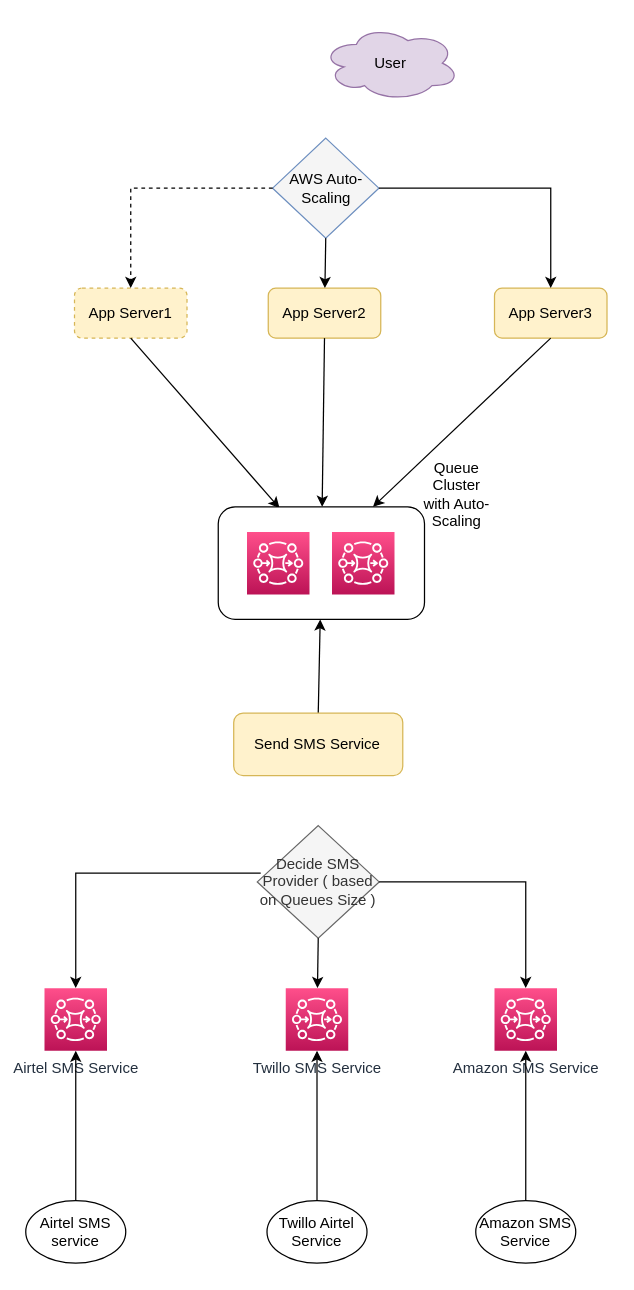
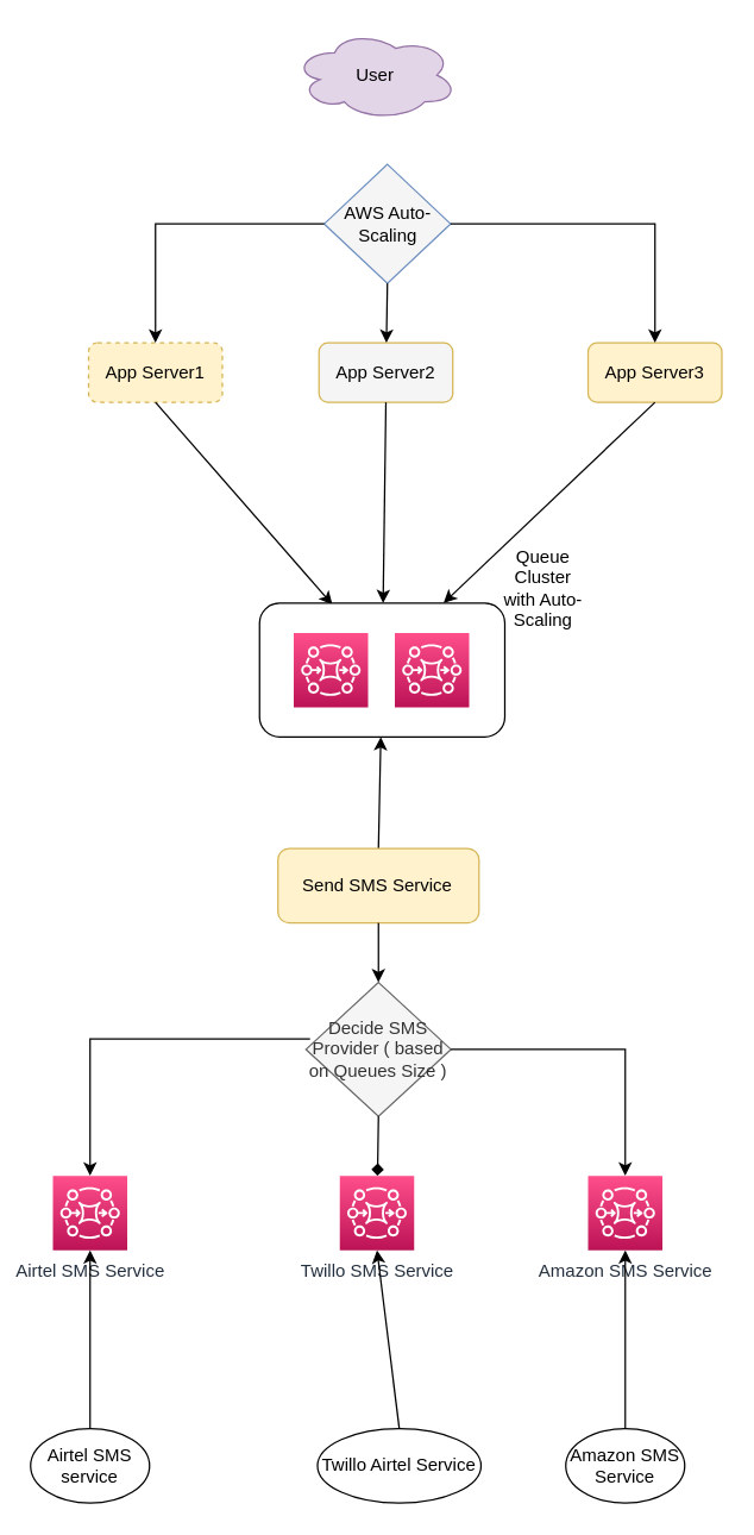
- <mxCell id="2" value="User" style="ellipse;shape=cloud;whiteSpace=wrap;html=1;fillColor=#e1d5e7;strokeColor=#9673a6;" vertex="1" parent="1"><mxGeometry x="257" y="20" width="110" height="60" as="geometry" /></mxCell>
+ <mxCell id="2" value="User" style="ellipse;shape=cloud;whiteSpace=wrap;html=1;fillColor=#e1d5e7;strokeColor=#9673a6;" vertex="1" parent="1"><mxGeometry x="197" y="20" width="110" height="60" as="geometry" /></mxCell>
- <mxCell id="5" value="" style="endArrow=classic;html=1;rounded=0;exitX=0;exitY=0.5;exitDx=0;exitDy=0;entryX=0.5;entryY=0;entryDx=0;entryDy=0;edgeStyle=orthogonalEdgeStyle;dashed=1;" edge="1" parent="1" source="4" target="3"><mxGeometry width="50" height="50" relative="1" as="geometry"><mxPoint x="245" y="240" as="sourcePoint" /><mxPoint x="295" y="190" as="targetPoint" /></mxGeometry></mxCell>
+ <mxCell id="5" value="" style="endArrow=classic;html=1;rounded=0;exitX=0;exitY=0.5;exitDx=0;exitDy=0;entryX=0.5;entryY=0;entryDx=0;entryDy=0;edgeStyle=orthogonalEdgeStyle;" edge="1" parent="1" source="4" target="3"><mxGeometry width="50" height="50" relative="1" as="geometry"><mxPoint x="245" y="240" as="sourcePoint" /><mxPoint x="295" y="190" as="targetPoint" /></mxGeometry></mxCell>
- <mxCell id="6" value="App Server2" style="rounded=1;whiteSpace=wrap;html=1;fillColor=#fff2cc;strokeColor=#d6b656;" vertex="1" parent="1"><mxGeometry x="214" y="230" width="90" height="40" as="geometry" /></mxCell>
+ <mxCell id="6" value="App Server2" style="rounded=1;whiteSpace=wrap;html=1;fillColor=#f5f5f5;strokeColor=#d6b656;" vertex="1" parent="1"><mxGeometry x="214" y="230" width="90" height="40" as="geometry" /></mxCell>
+ <mxCell id="25" value="" style="endArrow=classic;html=1;rounded=0;exitX=0.5;exitY=1;exitDx=0;exitDy=0;entryX=0.5;entryY=0;entryDx=0;entryDy=0;" edge="1" parent="1" source="20" target="24"><mxGeometry width="50" height="50" relative="1" as="geometry"><mxPoint x="245" y="800" as="sourcePoint" /><mxPoint x="295" y="750" as="targetPoint" /></mxGeometry></mxCell>
- <mxCell id="26" value="" style="endArrow=classic;html=1;rounded=0;exitX=0.5;exitY=1;exitDx=0;exitDy=0;" edge="1" parent="1" source="24" target="23"><mxGeometry width="50" height="50" relative="1" as="geometry"><mxPoint x="245" y="750" as="sourcePoint" /><mxPoint x="295" y="700" as="targetPoint" /></mxGeometry></mxCell>
+ <mxCell id="26" value="" style="endArrow=diamond;html=1;rounded=0;exitX=0.5;exitY=1;exitDx=0;exitDy=0;" edge="1" parent="1" source="24" target="23"><mxGeometry width="50" height="50" relative="1" as="geometry"><mxPoint x="245" y="750" as="sourcePoint" /><mxPoint x="295" y="700" as="targetPoint" /></mxGeometry></mxCell>
- <mxCell id="11" value="Twillo Airtel Service" style="ellipse;whiteSpace=wrap;html=1;" vertex="1" parent="1"><mxGeometry x="213" y="960" width="80" height="50" as="geometry" /></mxCell>
+ <mxCell id="11" value="Twillo Airtel Service" style="ellipse;whiteSpace=wrap;html=1;" vertex="1" parent="1"><mxGeometry x="213" y="960" width="110" height="50" as="geometry" /></mxCell>
